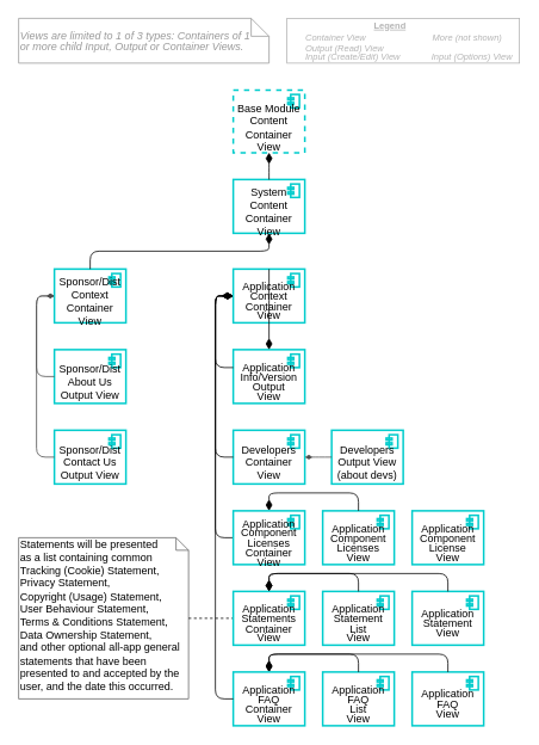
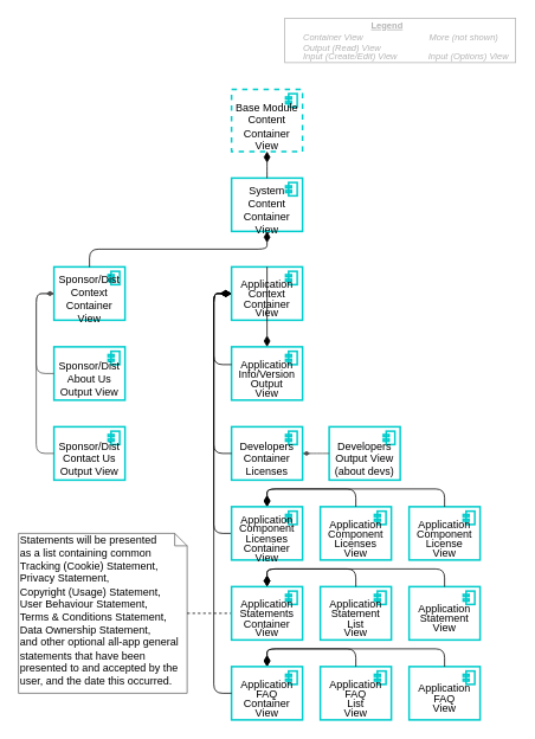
- <mxCell id="69" value="&lt;p style=&quot;line-height: 100%&quot;&gt;Views are limited to 1 of 3 types: Containers of 1 or more child Input, Output or Container Views.&lt;/p&gt;" style="shape=note;size=20;whiteSpace=wrap;html=1;strokeWidth=1;fillColor=none;fontSize=12;align=left;fontStyle=2;strokeColor=#999999;fontColor=#999999;spacingRight=8;verticalAlign=middle;" vertex="1" parent="68"><mxGeometry width="280" height="50" as="geometry" /></mxCell>
- <mxCell id="5" value="&lt;span style=&quot;font-size: 12px ; line-height: 90%&quot;&gt;Developers&lt;br style=&quot;font-size: 12px&quot;&gt;Container&lt;br style=&quot;font-size: 12px&quot;&gt;View&lt;br style=&quot;font-size: 12px&quot;&gt;&lt;/span&gt;" style="html=1;outlineConnect=0;whiteSpace=wrap;fillColor=none;strokeColor=#00CCCC;shape=mxgraph.archimate3.application;appType=comp;archiType=square;fontSize=12;strokeWidth=2;verticalAlign=middle;spacingTop=11;spacingBottom=0;labelPosition=center;verticalLabelPosition=middle;align=center;" vertex="1" parent="1"><mxGeometry x="260" y="480" width="80" height="60" as="geometry" /></mxCell>
+ <mxCell id="5" value="&lt;span style=&quot;font-size: 12px ; line-height: 90%&quot;&gt;Developers&lt;br style=&quot;font-size: 12px&quot;&gt;Container&lt;br style=&quot;font-size: 12px&quot;&gt;Licenses&lt;br style=&quot;font-size: 12px&quot;&gt;&lt;/span&gt;" style="html=1;outlineConnect=0;whiteSpace=wrap;fillColor=none;strokeColor=#00CCCC;shape=mxgraph.archimate3.application;appType=comp;archiType=square;fontSize=12;strokeWidth=2;verticalAlign=middle;spacingTop=11;spacingBottom=0;labelPosition=center;verticalLabelPosition=middle;align=center;" vertex="1" parent="1"><mxGeometry x="260" y="480" width="80" height="60" as="geometry" /></mxCell>
+ <mxCell id="28" value="" style="html=1;endArrow=diamondThin;endFill=1;edgeStyle=elbowEdgeStyle;endSize=10;fontSize=8;entryX=0.5;entryY=0;entryDx=0;entryDy=0;entryPerimeter=0;" edge="1" parent="1" source="7" target="27"><mxGeometry width="160" relative="1" as="geometry"><mxPoint x="410" y="640" as="sourcePoint" /><mxPoint x="310" y="640" as="targetPoint" /><Array as="points"><mxPoint x="410" y="550" /></Array></mxGeometry></mxCell>
